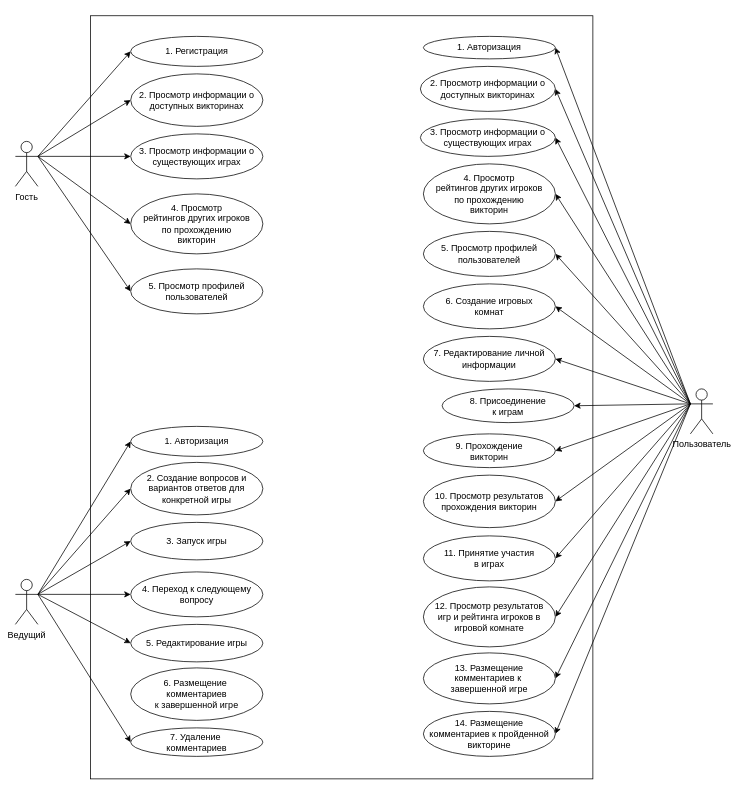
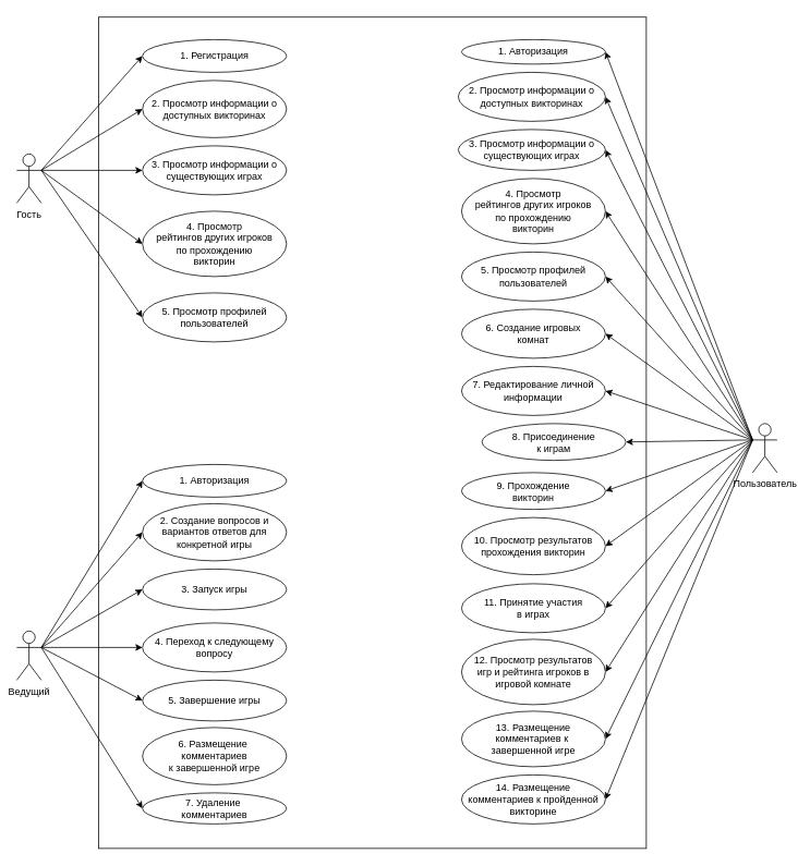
- <mxCell id="54" value="5.&amp;nbsp;Редактирование игры" style="ellipse;whiteSpace=wrap;html=1;" parent="1" vertex="1"><mxGeometry x="173.75" y="832" width="176.25" height="50" as="geometry" /></mxCell>
+ <mxCell id="54" value="5.&amp;nbsp;Завершение игры" style="ellipse;whiteSpace=wrap;html=1;" parent="1" vertex="1"><mxGeometry x="173.75" y="832" width="176.25" height="50" as="geometry" /></mxCell>
